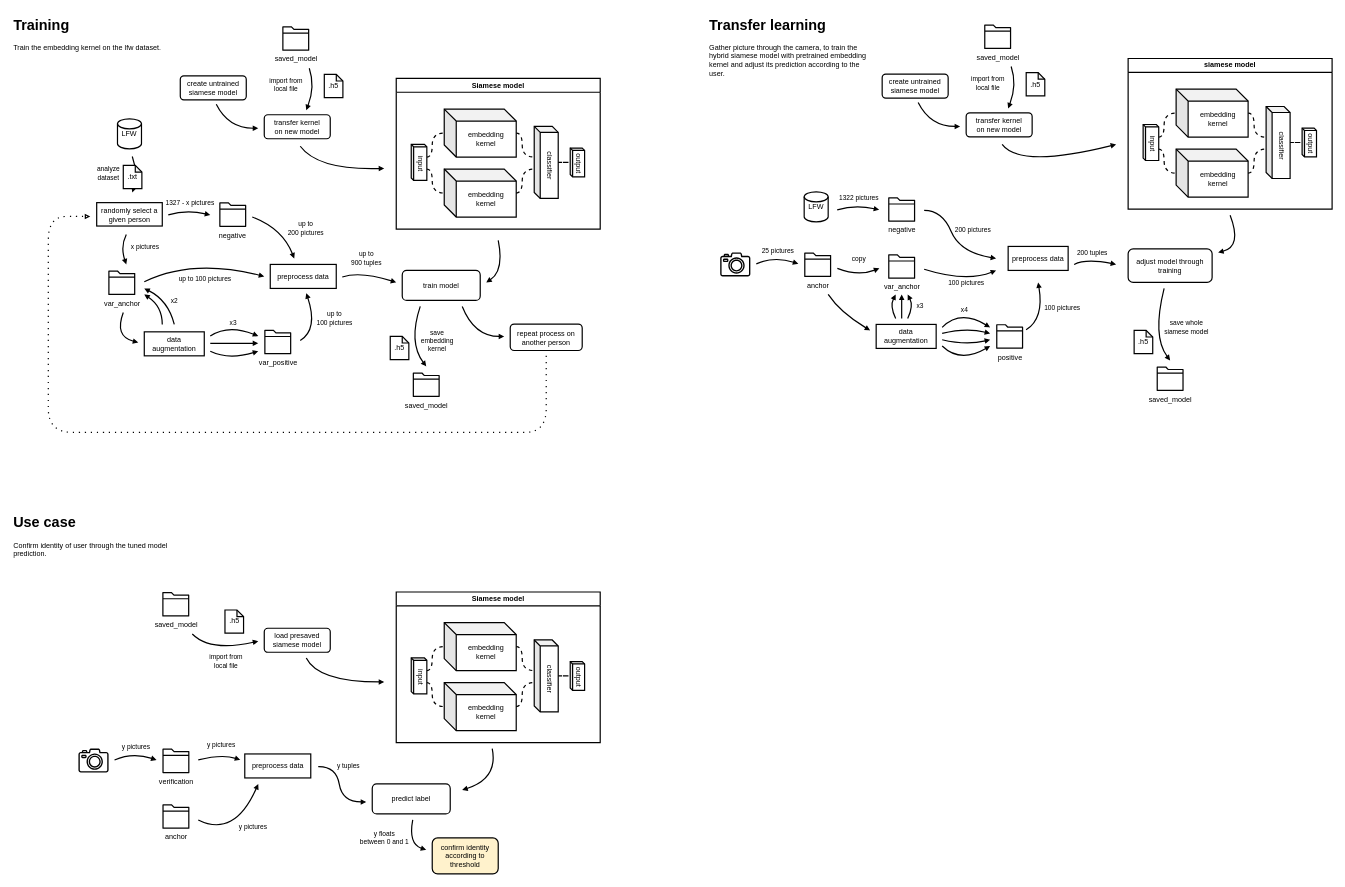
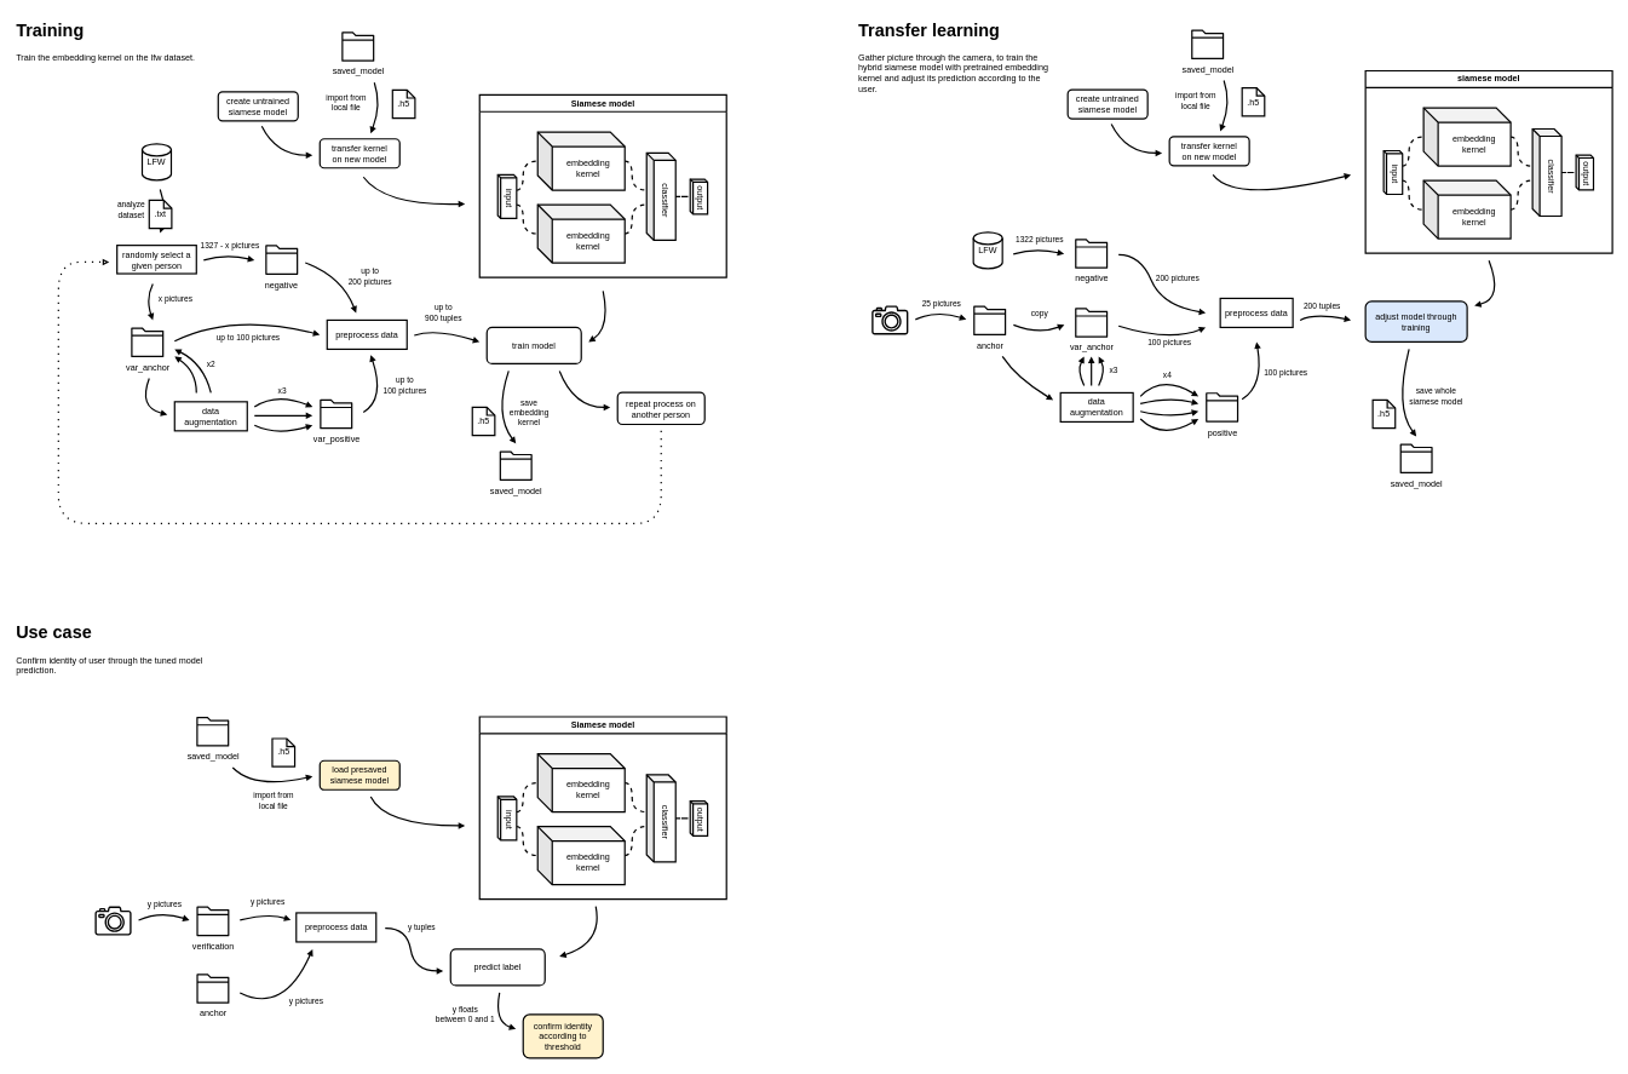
- <mxCell id="47" value="adjust model through training" style="rounded=1;whiteSpace=wrap;html=1;strokeWidth=2;" parent="1" vertex="1"><mxGeometry x="1880" y="414" width="140" height="56" as="geometry" /></mxCell>
+ <mxCell id="47" value="adjust model through training" style="rounded=1;whiteSpace=wrap;html=1;strokeWidth=2;fillColor=#dae8fc;" parent="1" vertex="1"><mxGeometry x="1880" y="414" width="140" height="56" as="geometry" /></mxCell>
- <mxCell id="131" value="load presaved siamese model" style="rounded=1;whiteSpace=wrap;html=1;strokeWidth=2;" parent="1" vertex="1"><mxGeometry x="440" y="1046.5" width="110" height="40" as="geometry" /></mxCell>
+ <mxCell id="131" value="load presaved siamese model" style="rounded=1;whiteSpace=wrap;html=1;strokeWidth=2;fillColor=#fff2cc;" parent="1" vertex="1"><mxGeometry x="440" y="1046.5" width="110" height="40" as="geometry" /></mxCell>
